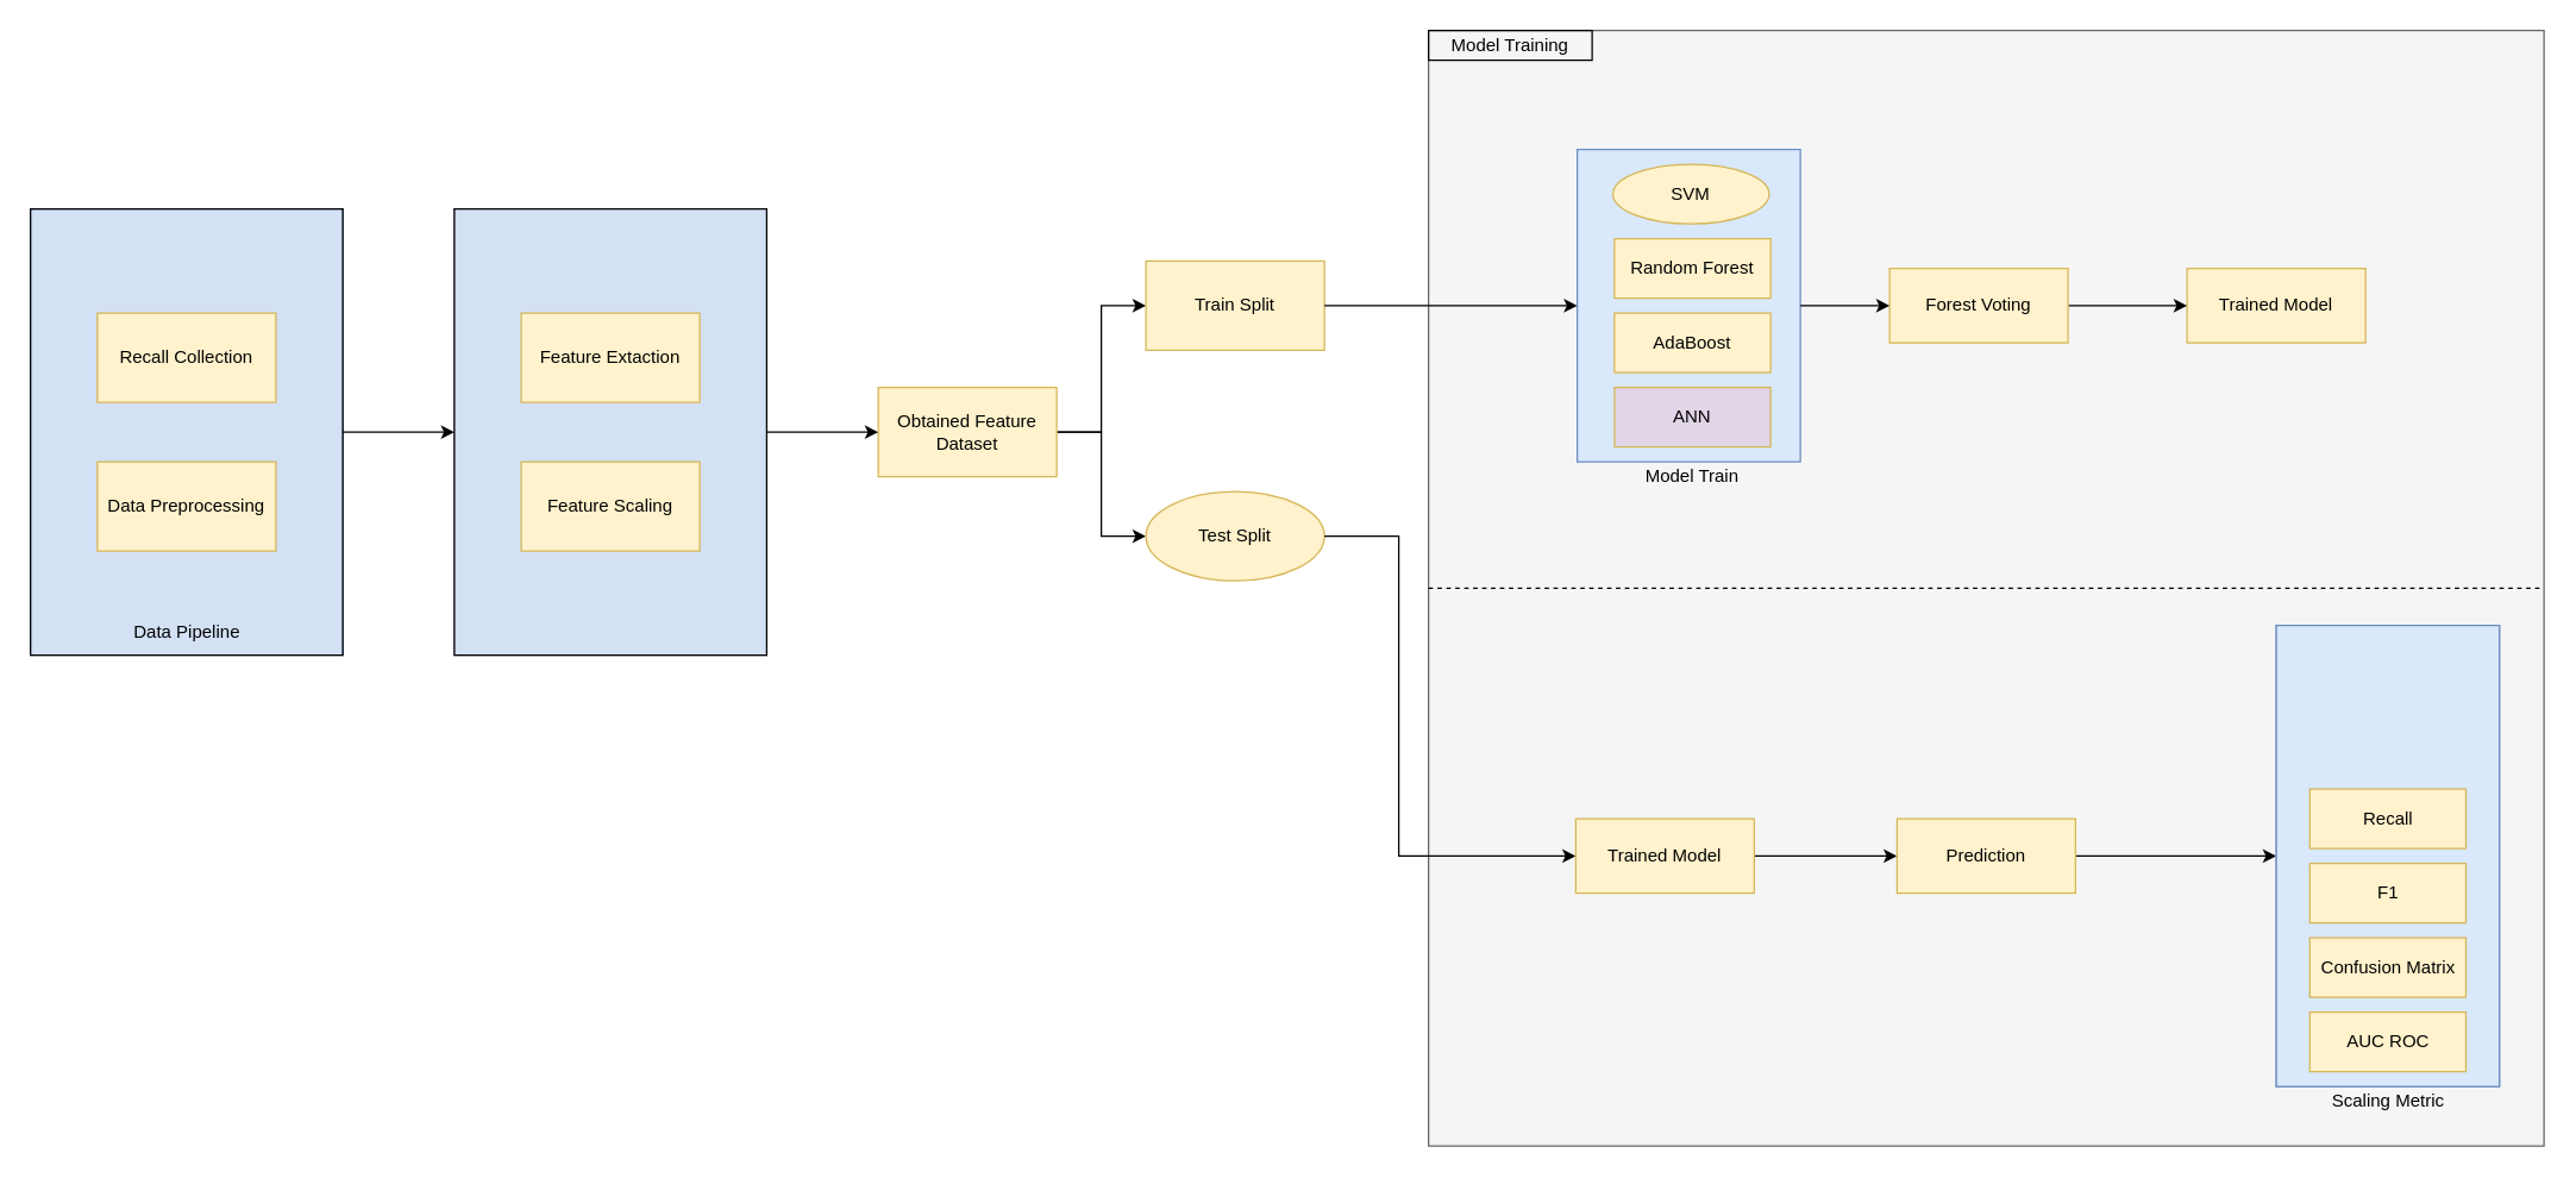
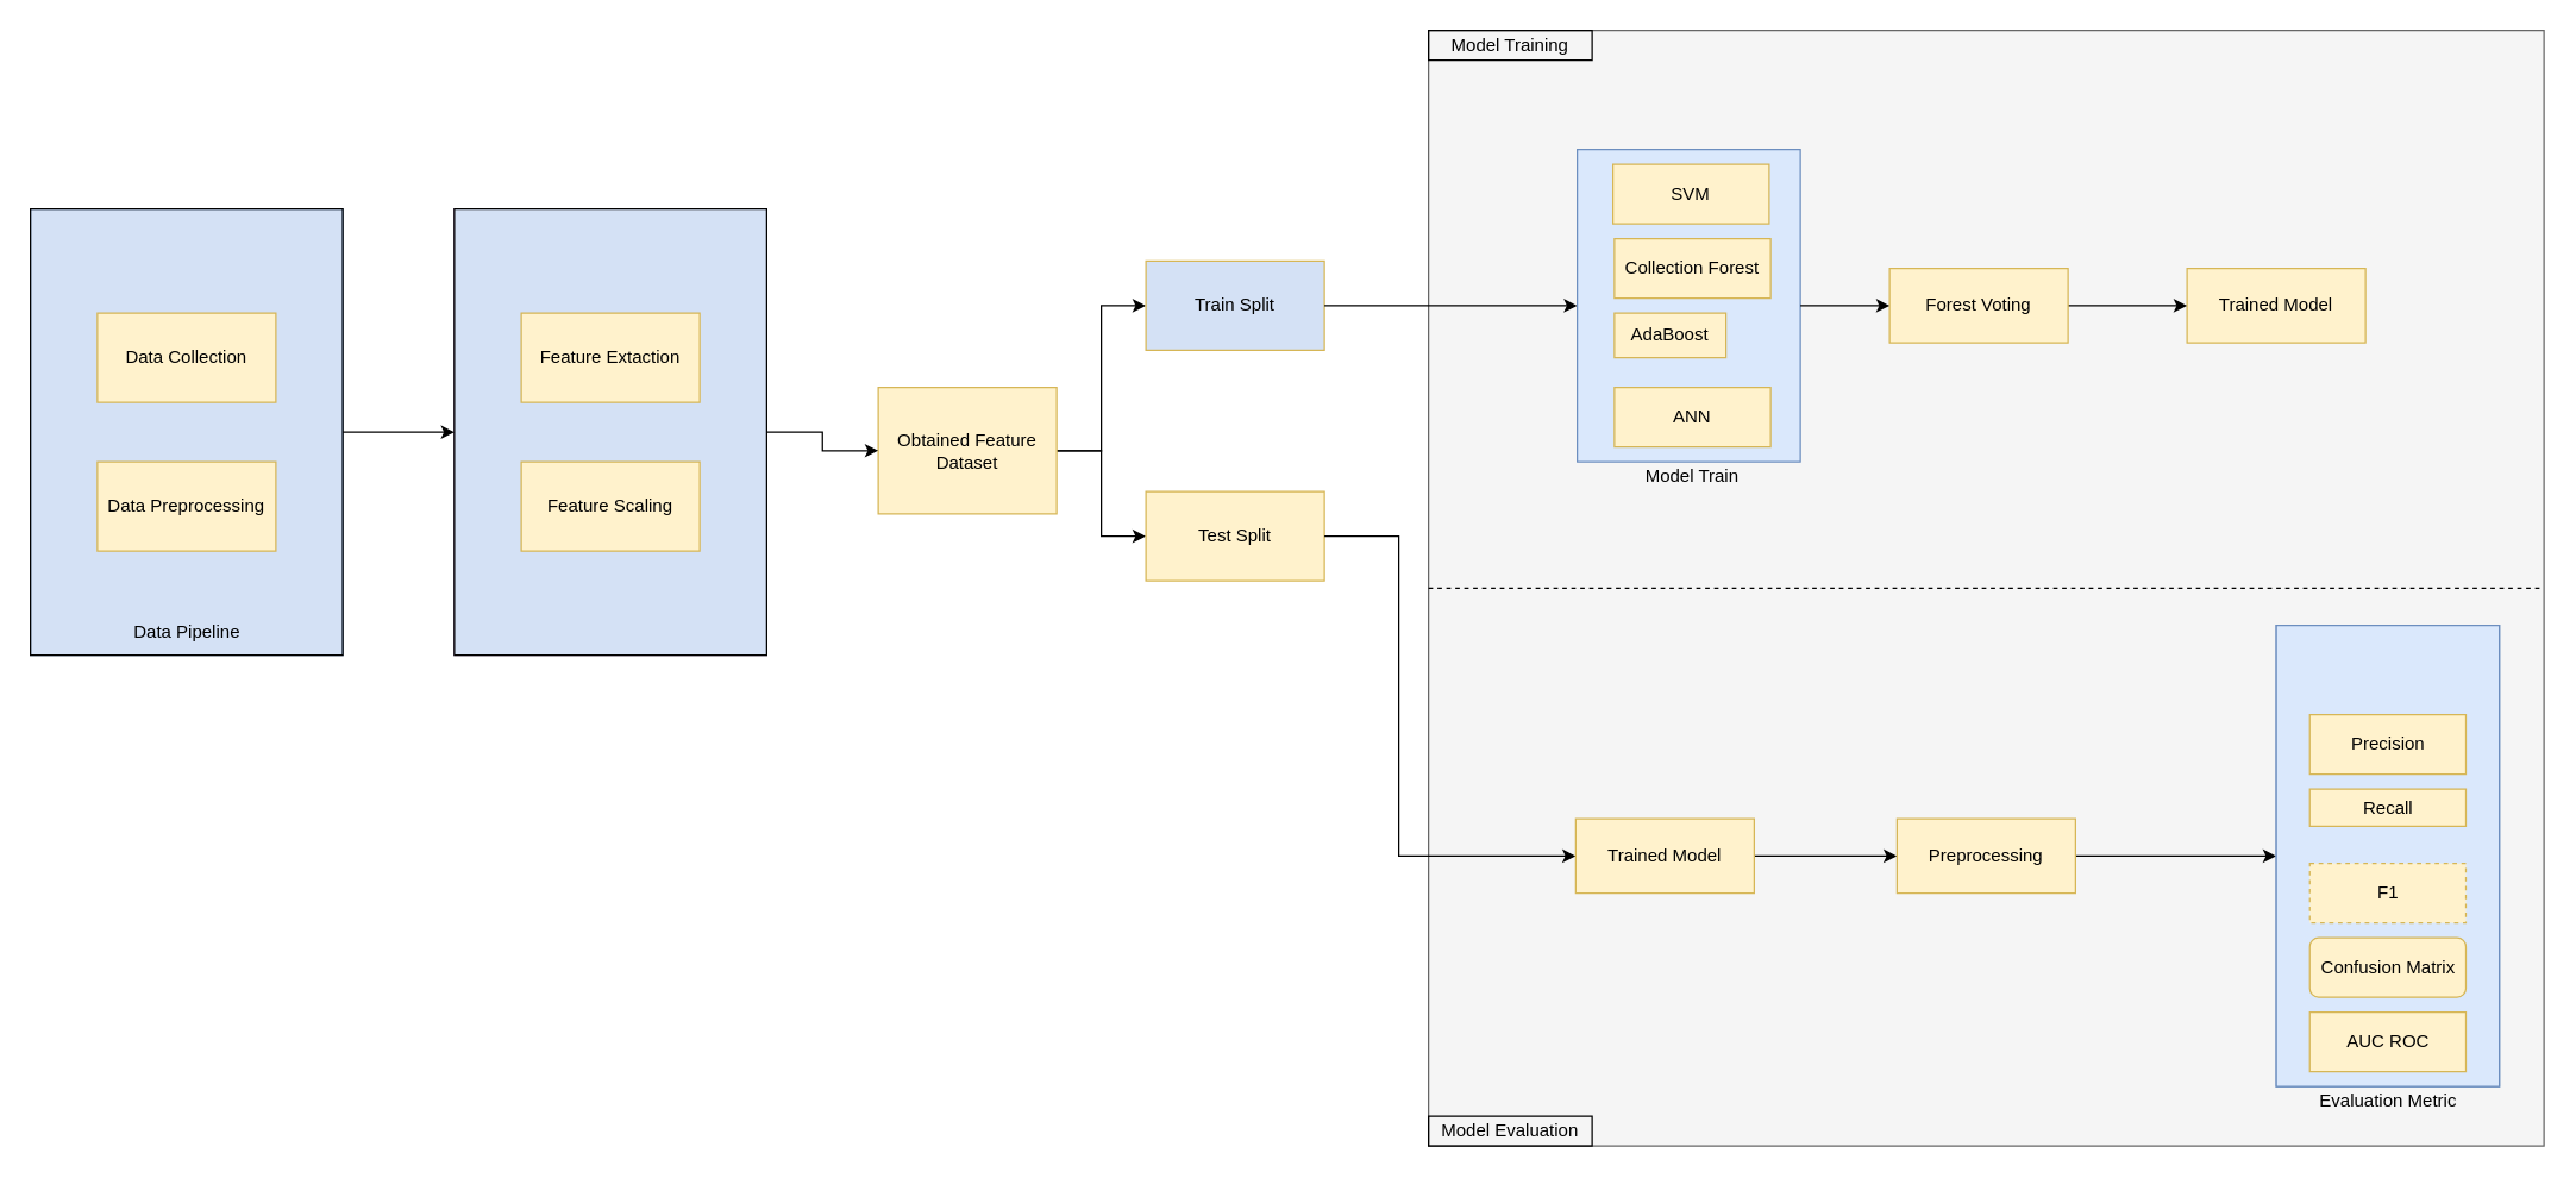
- <mxCell id="37" value="SVM" style="ellipse;whiteSpace=wrap;html=1;fillColor=#fff2cc;strokeColor=#d6b656;" vertex="1" parent="35"><mxGeometry x="24" y="10" width="105" height="40" as="geometry" /></mxCell>
+ <mxCell id="37" value="SVM" style="rounded=0;whiteSpace=wrap;html=1;fillColor=#fff2cc;strokeColor=#d6b656;" vertex="1" parent="35"><mxGeometry x="24" y="10" width="105" height="40" as="geometry" /></mxCell>
- <mxCell id="38" value="Random Forest" style="rounded=0;whiteSpace=wrap;html=1;fillColor=#fff2cc;strokeColor=#d6b656;" vertex="1" parent="35"><mxGeometry x="25" y="60" width="105" height="40" as="geometry" /></mxCell>
+ <mxCell id="38" value="Collection Forest" style="rounded=0;whiteSpace=wrap;html=1;fillColor=#fff2cc;strokeColor=#d6b656;" vertex="1" parent="35"><mxGeometry x="25" y="60" width="105" height="40" as="geometry" /></mxCell>
- <mxCell id="14" value="Train Split" style="rounded=0;whiteSpace=wrap;html=1;fillColor=#fff2cc;strokeColor=#d6b656;" vertex="1" parent="1"><mxGeometry x="770" y="175" width="120" height="60" as="geometry" /></mxCell>
+ <mxCell id="14" value="Train Split" style="rounded=0;whiteSpace=wrap;html=1;fillColor=#d4e1f5;strokeColor=#d6b656;" vertex="1" parent="1"><mxGeometry x="770" y="175" width="120" height="60" as="geometry" /></mxCell>
- <mxCell id="39" value="AdaBoost" style="rounded=0;whiteSpace=wrap;html=1;fillColor=#fff2cc;strokeColor=#d6b656;" vertex="1" parent="35"><mxGeometry x="25" y="110" width="105" height="40" as="geometry" /></mxCell>
+ <mxCell id="39" value="AdaBoost" style="rounded=0;whiteSpace=wrap;html=1;fillColor=#fff2cc;strokeColor=#d6b656;" vertex="1" parent="35"><mxGeometry x="25" y="110" width="75" height="30" as="geometry" /></mxCell>
- <mxCell id="8" value="Recall Collection" style="rounded=0;whiteSpace=wrap;html=1;fillColor=#fff2cc;strokeColor=#d6b656;" vertex="1" parent="6"><mxGeometry x="45" y="70" width="120" height="60" as="geometry" /></mxCell>
+ <mxCell id="8" value="Data Collection" style="rounded=0;whiteSpace=wrap;html=1;fillColor=#fff2cc;strokeColor=#d6b656;" vertex="1" parent="6"><mxGeometry x="45" y="70" width="120" height="60" as="geometry" /></mxCell>
- <mxCell id="40" value="ANN" style="rounded=0;whiteSpace=wrap;html=1;fillColor=#e1d5e7;strokeColor=#d6b656;" vertex="1" parent="35"><mxGeometry x="25" y="160" width="105" height="40" as="geometry" /></mxCell>
+ <mxCell id="40" value="ANN" style="rounded=0;whiteSpace=wrap;html=1;fillColor=#fff2cc;strokeColor=#d6b656;" vertex="1" parent="35"><mxGeometry x="25" y="160" width="105" height="40" as="geometry" /></mxCell>
- <mxCell id="13" value="Obtained Feature Dataset" style="rounded=0;whiteSpace=wrap;html=1;fillColor=#fff2cc;strokeColor=#d6b656;" vertex="1" parent="1"><mxGeometry x="590" y="260" width="120" height="60" as="geometry" /></mxCell>
+ <mxCell id="13" value="Obtained Feature Dataset" style="rounded=0;whiteSpace=wrap;html=1;fillColor=#fff2cc;strokeColor=#d6b656;" vertex="1" parent="1"><mxGeometry x="590" y="260" width="120" height="85" as="geometry" /></mxCell>
- <mxCell id="15" value="Test Split" style="ellipse;whiteSpace=wrap;html=1;fillColor=#fff2cc;strokeColor=#d6b656;" vertex="1" parent="1"><mxGeometry x="770" y="330" width="120" height="60" as="geometry" /></mxCell>
+ <mxCell id="15" value="Test Split" style="rounded=0;whiteSpace=wrap;html=1;fillColor=#fff2cc;strokeColor=#d6b656;" vertex="1" parent="1"><mxGeometry x="770" y="330" width="120" height="60" as="geometry" /></mxCell>
+ <mxCell id="30" value="Precision" style="rounded=0;whiteSpace=wrap;html=1;fillColor=#fff2cc;strokeColor=#d6b656;" vertex="1" parent="28"><mxGeometry x="22.5" y="60" width="105" height="40" as="geometry" /></mxCell>
- <mxCell id="31" value="Recall" style="rounded=0;whiteSpace=wrap;html=1;fillColor=#fff2cc;strokeColor=#d6b656;" vertex="1" parent="28"><mxGeometry x="22.5" y="110" width="105" height="40" as="geometry" /></mxCell>
+ <mxCell id="31" value="Recall" style="rounded=0;whiteSpace=wrap;html=1;fillColor=#fff2cc;strokeColor=#d6b656;" vertex="1" parent="28"><mxGeometry x="22.5" y="110" width="105" height="25" as="geometry" /></mxCell>
- <mxCell id="27" value="Prediction" style="rounded=0;whiteSpace=wrap;html=1;fillColor=#fff2cc;strokeColor=#d6b656;" vertex="1" parent="1"><mxGeometry x="1275" y="550" width="120" height="50" as="geometry" /></mxCell>
+ <mxCell id="27" value="Preprocessing" style="rounded=0;whiteSpace=wrap;html=1;fillColor=#fff2cc;strokeColor=#d6b656;" vertex="1" parent="1"><mxGeometry x="1275" y="550" width="120" height="50" as="geometry" /></mxCell>
- <mxCell id="32" value="F1" style="rounded=0;whiteSpace=wrap;html=1;fillColor=#fff2cc;strokeColor=#d6b656;" vertex="1" parent="28"><mxGeometry x="22.5" y="160" width="105" height="40" as="geometry" /></mxCell>
+ <mxCell id="32" value="F1" style="rounded=0;whiteSpace=wrap;html=1;fillColor=#fff2cc;strokeColor=#d6b656;dashed=1;" vertex="1" parent="28"><mxGeometry x="22.5" y="160" width="105" height="40" as="geometry" /></mxCell>
- <mxCell id="34" value="Confusion Matrix" style="rounded=0;whiteSpace=wrap;html=1;fillColor=#fff2cc;strokeColor=#d6b656;" vertex="1" parent="28"><mxGeometry x="22.5" y="210" width="105" height="40" as="geometry" /></mxCell>
+ <mxCell id="34" value="Confusion Matrix" style="whiteSpace=wrap;html=1;fillColor=#fff2cc;strokeColor=#d6b656;rounded=1;" vertex="1" parent="28"><mxGeometry x="22.5" y="210" width="105" height="40" as="geometry" /></mxCell>
- <mxCell id="42" value="Scaling Metric" style="text;html=1;strokeColor=none;fillColor=none;align=center;verticalAlign=middle;whiteSpace=wrap;rounded=0;" vertex="1" parent="1"><mxGeometry x="1557.5" y="730" width="95" height="20" as="geometry" /></mxCell>
+ <mxCell id="42" value="Evaluation Metric" style="text;html=1;strokeColor=none;fillColor=none;align=center;verticalAlign=middle;whiteSpace=wrap;rounded=0;" vertex="1" parent="1"><mxGeometry x="1557.5" y="730" width="95" height="20" as="geometry" /></mxCell>
+ <mxCell id="45" value="Model Evaluation" style="text;html=1;strokeColor=default;fillColor=none;align=center;verticalAlign=middle;whiteSpace=wrap;rounded=0;" vertex="1" parent="1"><mxGeometry x="960" y="750" width="110" height="20" as="geometry" /></mxCell>
